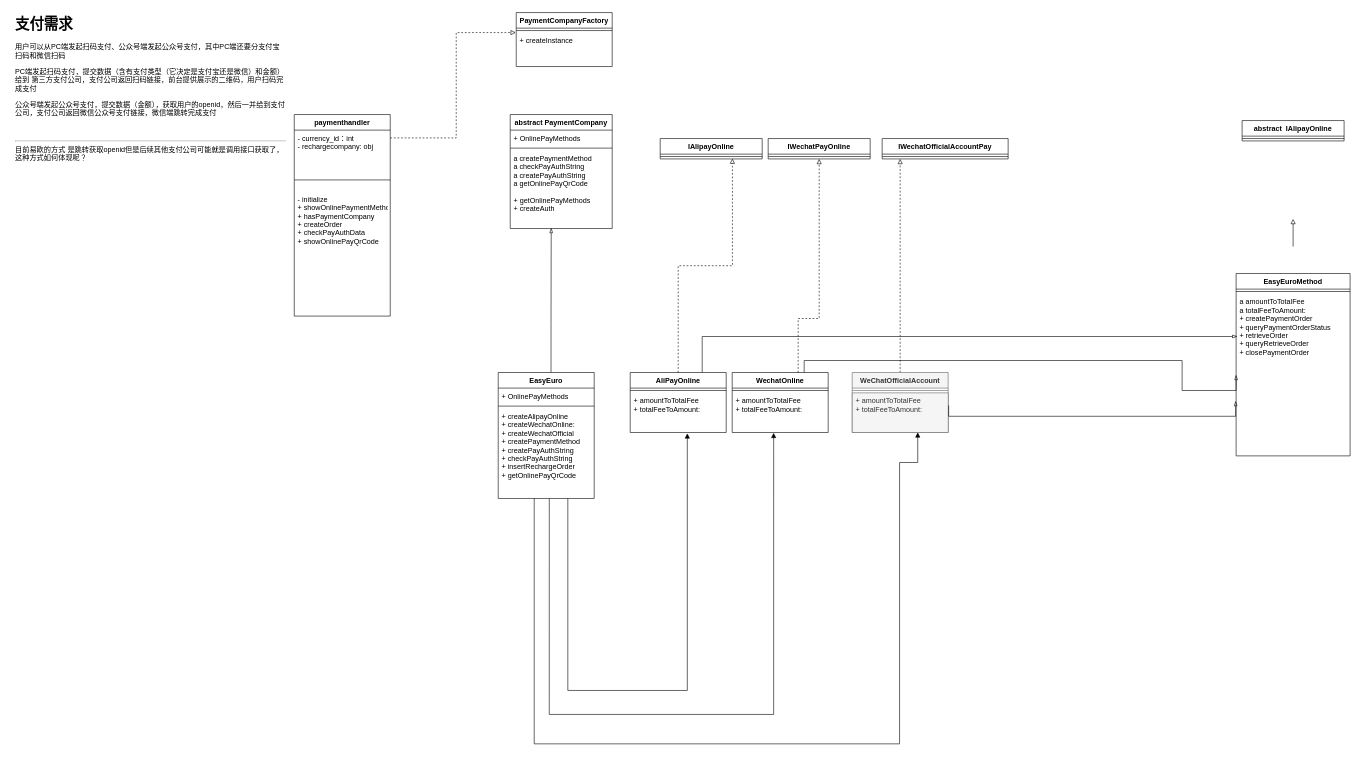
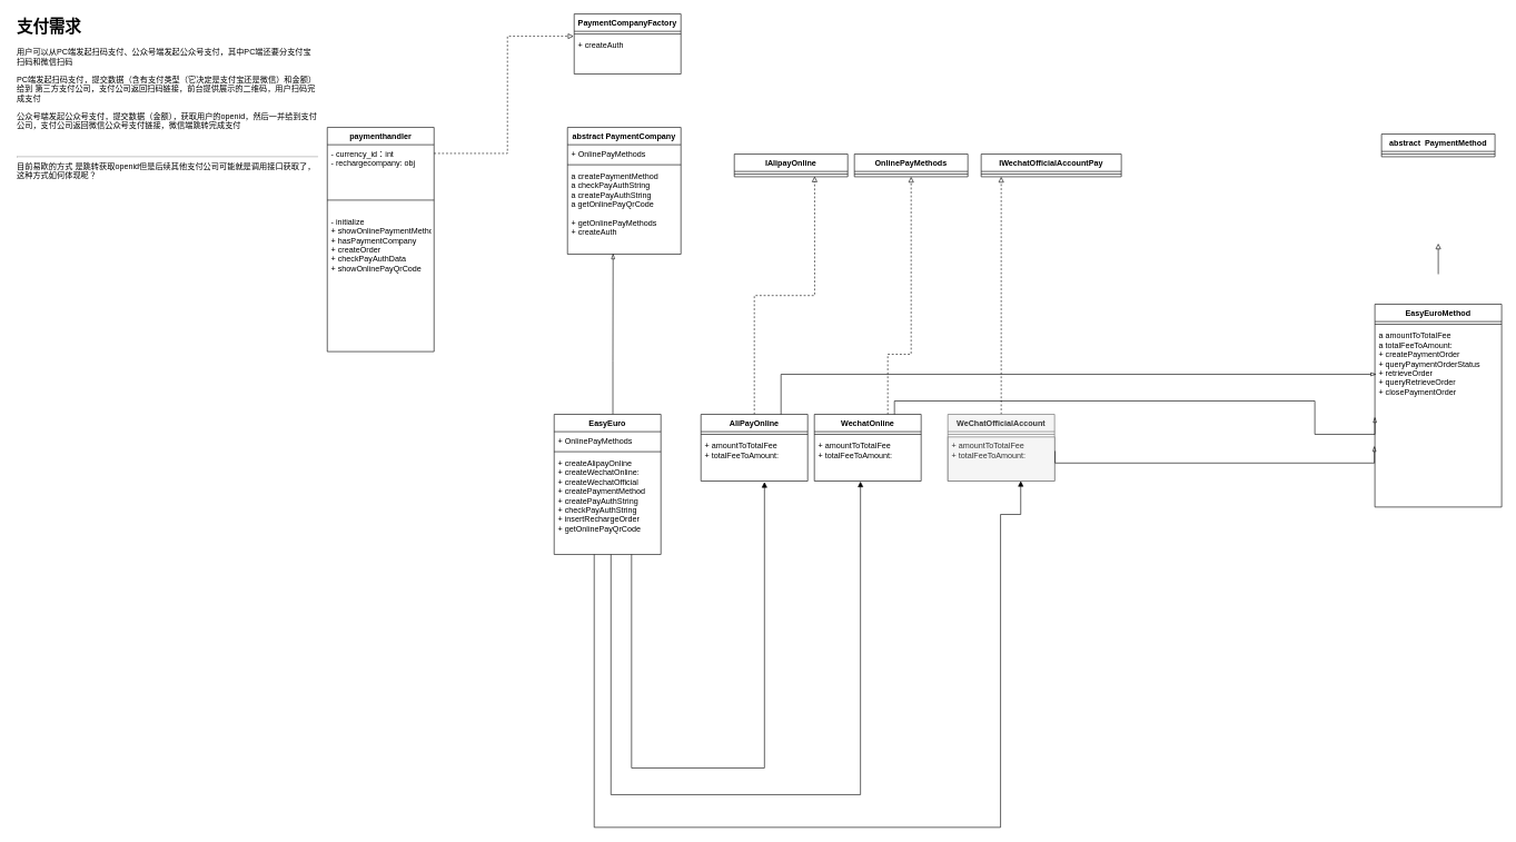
- <mxCell id="14" value="+ createInstance&#10;" style="text;strokeColor=none;fillColor=none;align=left;verticalAlign=top;spacingLeft=4;spacingRight=4;overflow=hidden;rotatable=0;points=[[0,0.5],[1,0.5]];portConstraint=eastwest;" parent="12" vertex="1"><mxGeometry y="34" width="160" height="56" as="geometry" /></mxCell>
+ <mxCell id="14" value="+ createAuth&#10;" style="text;strokeColor=none;fillColor=none;align=left;verticalAlign=top;spacingLeft=4;spacingRight=4;overflow=hidden;rotatable=0;points=[[0,0.5],[1,0.5]];portConstraint=eastwest;" parent="12" vertex="1"><mxGeometry y="34" width="160" height="56" as="geometry" /></mxCell>
- <mxCell id="43" value="abstract  IAlipayOnline" style="swimlane;fontStyle=1;align=center;verticalAlign=top;childLayout=stackLayout;horizontal=1;startSize=26;horizontalStack=0;resizeParent=1;resizeParentMax=0;resizeLast=0;collapsible=1;marginBottom=0;" parent="1" vertex="1"><mxGeometry x="2070" y="200" width="170" height="34" as="geometry" /></mxCell>
+ <mxCell id="43" value="abstract  PaymentMethod" style="swimlane;fontStyle=1;align=center;verticalAlign=top;childLayout=stackLayout;horizontal=1;startSize=26;horizontalStack=0;resizeParent=1;resizeParentMax=0;resizeLast=0;collapsible=1;marginBottom=0;" parent="1" vertex="1"><mxGeometry x="2070" y="200" width="170" height="34" as="geometry" /></mxCell>
- <mxCell id="18" value="IWechatPayOnline" style="swimlane;fontStyle=1;align=center;verticalAlign=top;childLayout=stackLayout;horizontal=1;startSize=26;horizontalStack=0;resizeParent=1;resizeParentMax=0;resizeLast=0;collapsible=1;marginBottom=0;" parent="1" vertex="1"><mxGeometry x="1280" y="230" width="170" height="34" as="geometry" /></mxCell>
+ <mxCell id="18" value="OnlinePayMethods" style="swimlane;fontStyle=1;align=center;verticalAlign=top;childLayout=stackLayout;horizontal=1;startSize=26;horizontalStack=0;resizeParent=1;resizeParentMax=0;resizeLast=0;collapsible=1;marginBottom=0;" parent="1" vertex="1"><mxGeometry x="1280" y="230" width="170" height="34" as="geometry" /></mxCell>
